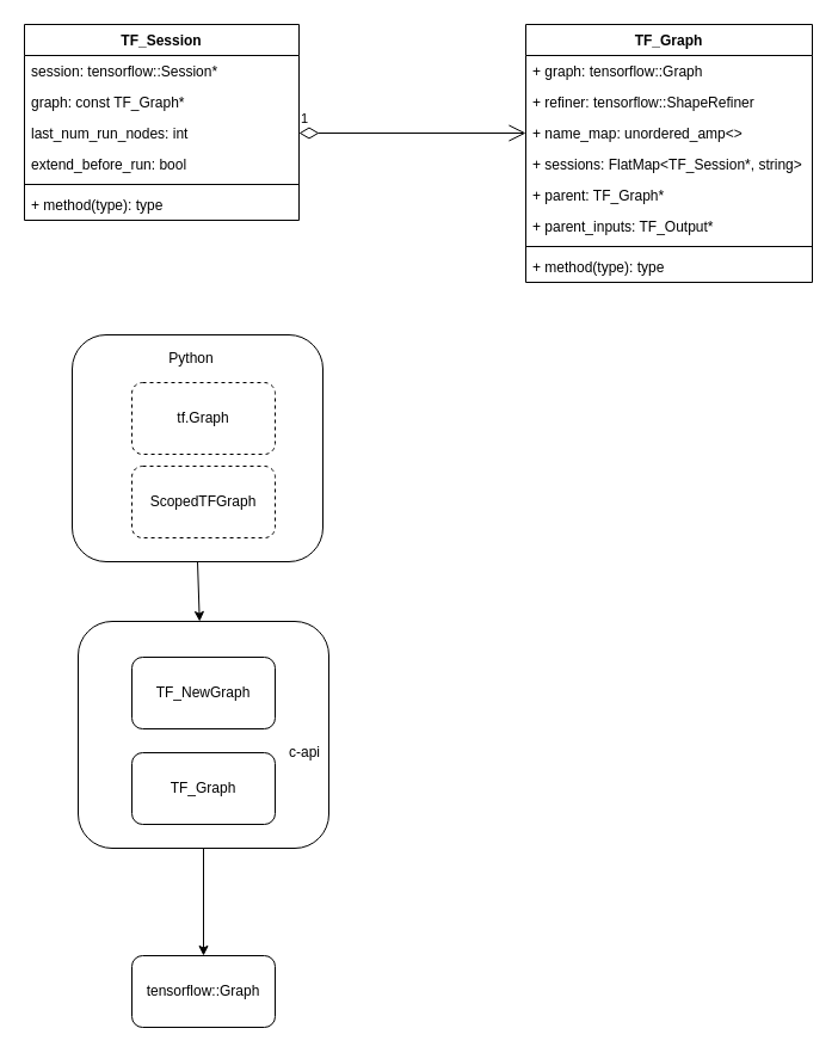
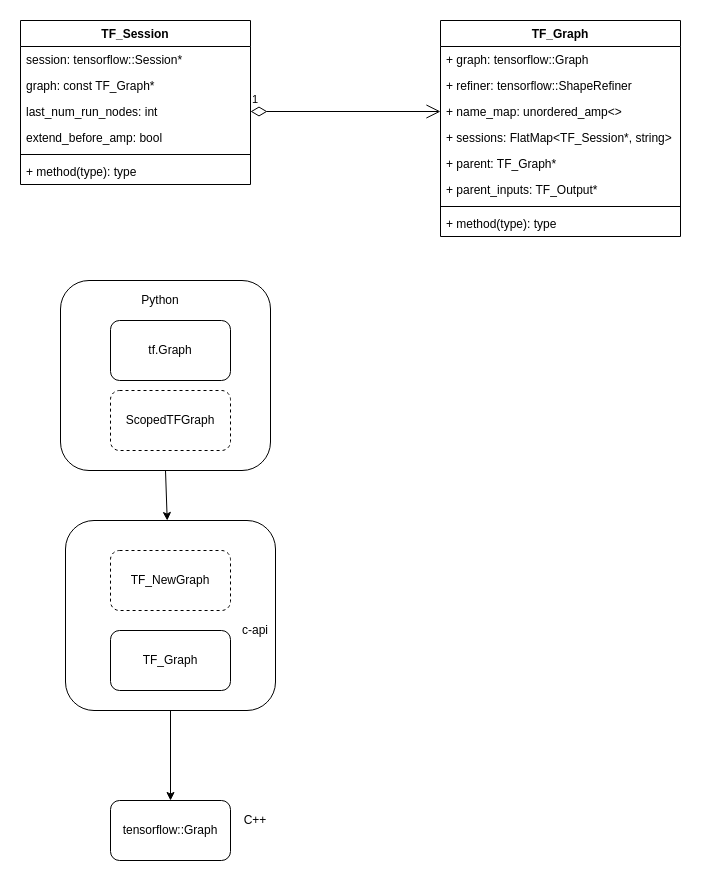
- <mxCell id="7" value="extend_before_run: bool" style="text;strokeColor=none;fillColor=none;align=left;verticalAlign=top;spacingLeft=4;spacingRight=4;overflow=hidden;rotatable=0;points=[[0,0.5],[1,0.5]];portConstraint=eastwest;" parent="3" vertex="1"><mxGeometry y="104" width="230" height="26" as="geometry" /></mxCell>
+ <mxCell id="7" value="extend_before_amp: bool" style="text;strokeColor=none;fillColor=none;align=left;verticalAlign=top;spacingLeft=4;spacingRight=4;overflow=hidden;rotatable=0;points=[[0,0.5],[1,0.5]];portConstraint=eastwest;" parent="3" vertex="1"><mxGeometry y="104" width="230" height="26" as="geometry" /></mxCell>
- <mxCell id="20" value="tf.Graph" style="rounded=1;whiteSpace=wrap;html=1;dashed=1;" vertex="1" parent="1"><mxGeometry x="110" y="320" width="120" height="60" as="geometry" /></mxCell>
+ <mxCell id="20" value="tf.Graph" style="rounded=1;whiteSpace=wrap;html=1;" vertex="1" parent="1"><mxGeometry x="110" y="320" width="120" height="60" as="geometry" /></mxCell>
- <mxCell id="24" value="TF_NewGraph" style="rounded=1;whiteSpace=wrap;html=1;" vertex="1" parent="1"><mxGeometry x="110" y="550" width="120" height="60" as="geometry" /></mxCell>
+ <mxCell id="24" value="TF_NewGraph" style="rounded=1;whiteSpace=wrap;html=1;dashed=1;" vertex="1" parent="1"><mxGeometry x="110" y="550" width="120" height="60" as="geometry" /></mxCell>
+ <mxCell id="30" value="C++" style="text;html=1;strokeColor=none;fillColor=none;align=center;verticalAlign=middle;whiteSpace=wrap;rounded=0;" vertex="1" parent="1"><mxGeometry x="235" y="810" width="40" height="20" as="geometry" /></mxCell>
